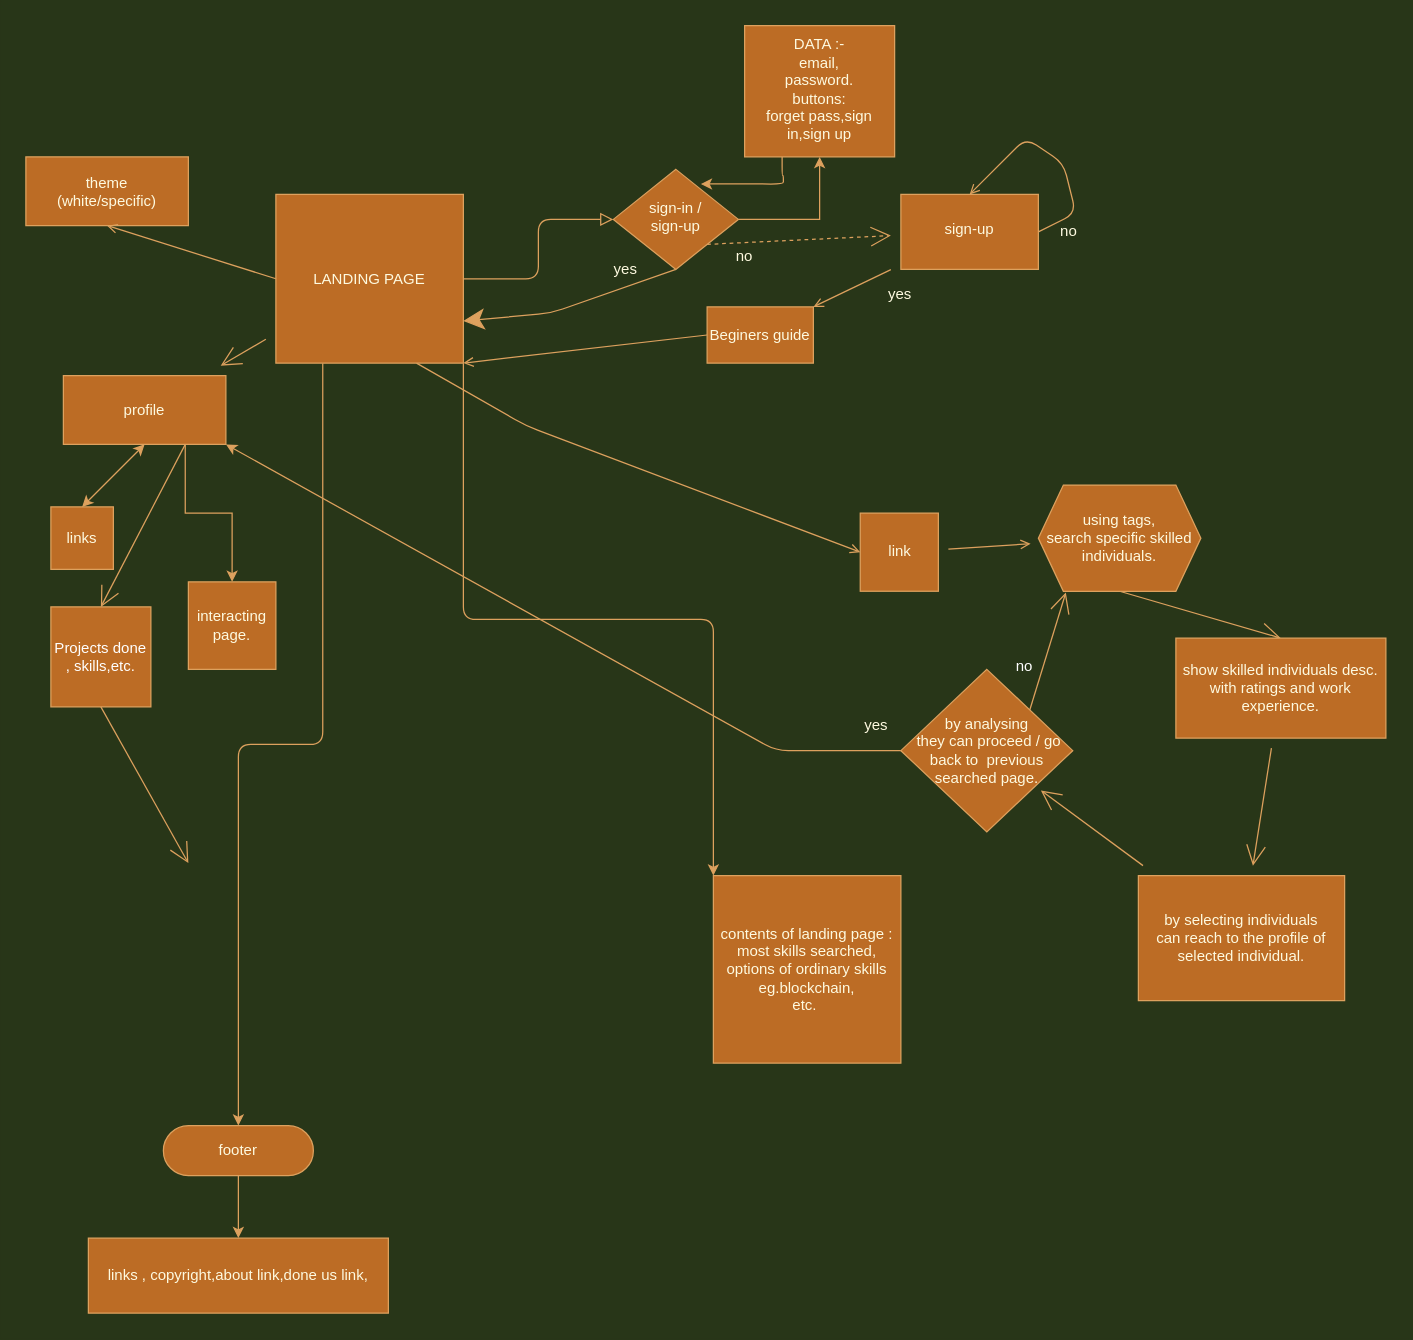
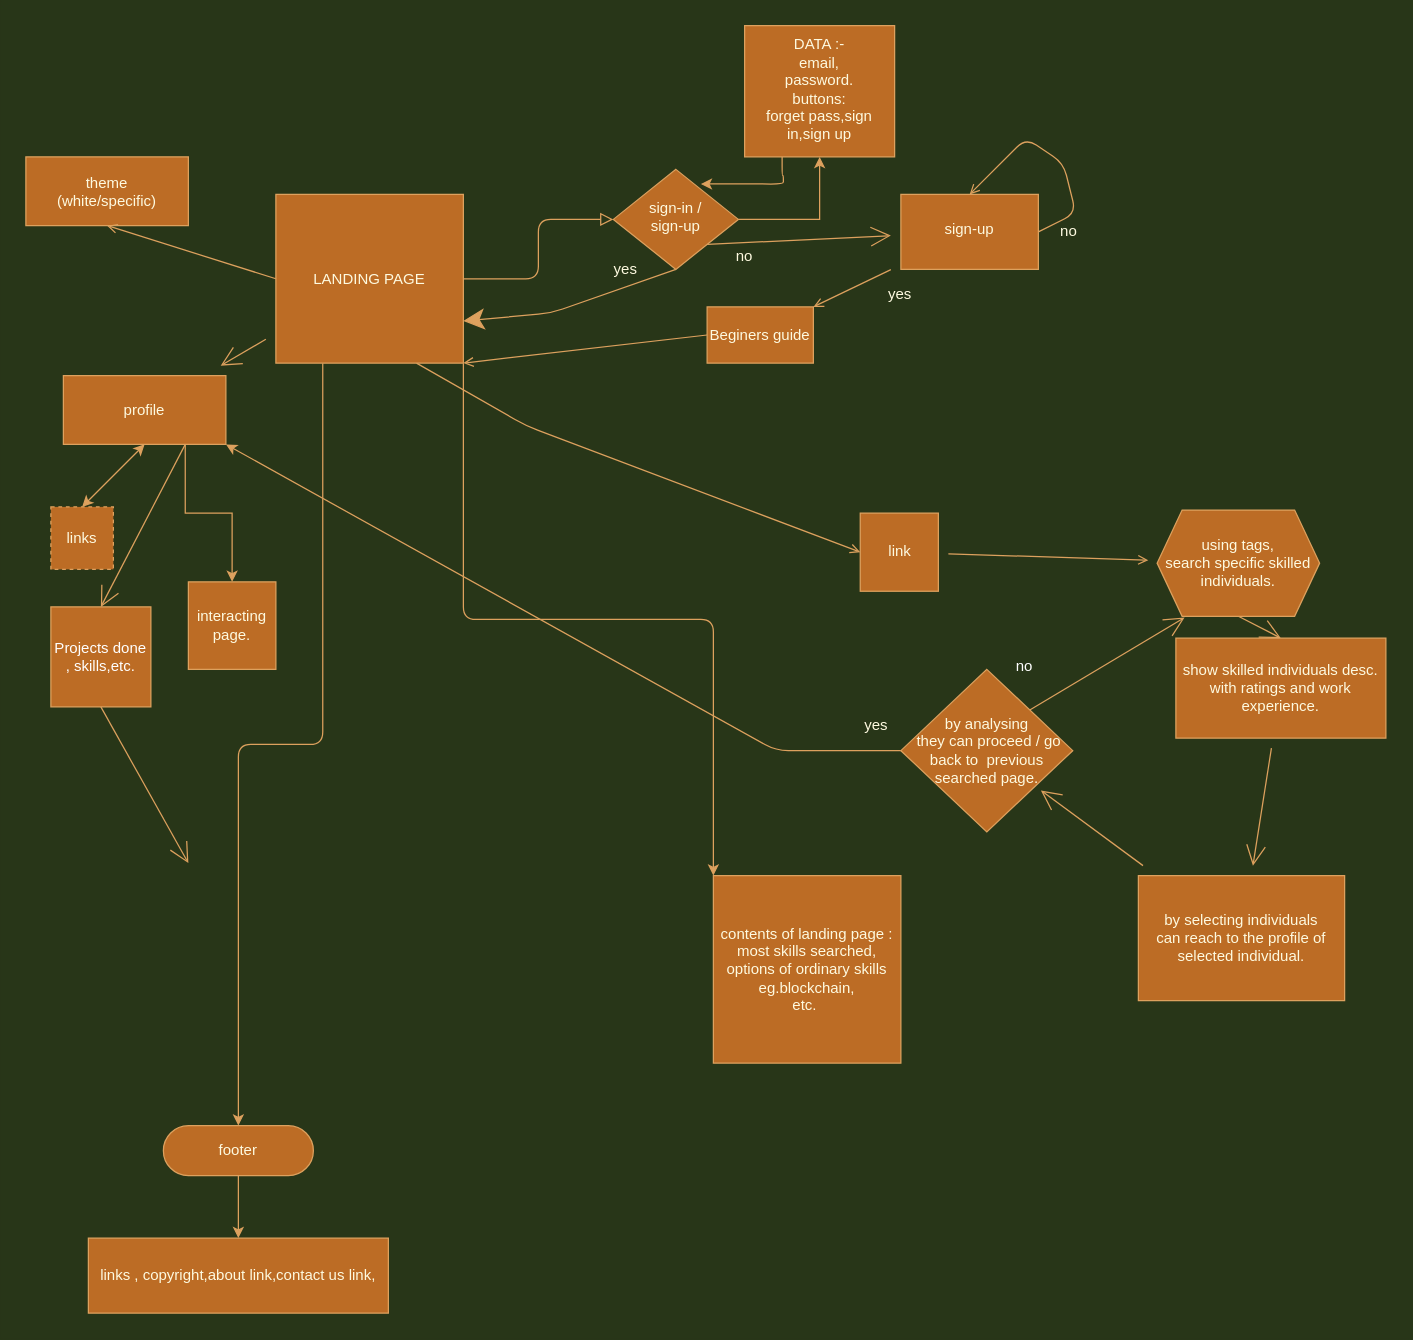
- <mxCell id="7" value="" style="edgeStyle=none;orthogonalLoop=1;jettySize=auto;html=1;fontColor=#FEFAE0;endArrow=open;startSize=14;endSize=14;sourcePerimeterSpacing=8;targetPerimeterSpacing=8;strokeColor=#DDA15E;fillColor=#BC6C25;labelBackgroundColor=#283618;exitX=1;exitY=1;exitDx=0;exitDy=0;dashed=1;" parent="1" source="9" target="13" edge="1"><mxGeometry relative="1" as="geometry" /></mxCell>
+ <mxCell id="7" value="" style="edgeStyle=none;orthogonalLoop=1;jettySize=auto;html=1;fontColor=#FEFAE0;endArrow=open;startSize=14;endSize=14;sourcePerimeterSpacing=8;targetPerimeterSpacing=8;strokeColor=#DDA15E;fillColor=#BC6C25;labelBackgroundColor=#283618;exitX=1;exitY=1;exitDx=0;exitDy=0;" parent="1" source="9" target="13" edge="1"><mxGeometry relative="1" as="geometry" /></mxCell>
- <mxCell id="27" value="links" style="whiteSpace=wrap;html=1;aspect=fixed;hachureGap=4;pointerEvents=0;fontColor=#FEFAE0;strokeColor=#DDA15E;fillColor=#BC6C25;" parent="1" vertex="1"><mxGeometry x="40" y="405" width="50" height="50" as="geometry" /></mxCell>
+ <mxCell id="27" value="links" style="whiteSpace=wrap;html=1;aspect=fixed;hachureGap=4;pointerEvents=0;fontColor=#FEFAE0;strokeColor=#DDA15E;fillColor=#BC6C25;dashed=1;" parent="1" vertex="1"><mxGeometry x="40" y="405" width="50" height="50" as="geometry" /></mxCell>
- <mxCell id="30" value="using tags,&lt;br&gt;search specific skilled&lt;br&gt;individuals." style="shape=hexagon;perimeter=hexagonPerimeter2;whiteSpace=wrap;html=1;fixedSize=1;fontColor=#FEFAE0;strokeColor=#DDA15E;fillColor=#BC6C25;hachureGap=4;" parent="1" vertex="1"><mxGeometry x="830" y="387.5" width="130" height="85" as="geometry" /></mxCell>
+ <mxCell id="30" value="using tags,&lt;br&gt;search specific skilled&lt;br&gt;individuals." style="shape=hexagon;perimeter=hexagonPerimeter2;whiteSpace=wrap;html=1;fixedSize=1;fontColor=#FEFAE0;strokeColor=#DDA15E;fillColor=#BC6C25;hachureGap=4;" parent="1" vertex="1"><mxGeometry x="925" y="407.5" width="130" height="85" as="geometry" /></mxCell>
- <mxCell id="47" value="links , copyright,about link,done us link," style="rounded=1;whiteSpace=wrap;html=1;sketch=0;fontColor=#FEFAE0;strokeColor=#DDA15E;fillColor=#BC6C25;arcSize=0;" vertex="1" parent="1"><mxGeometry x="70" y="990" width="240" height="60" as="geometry" /></mxCell>
+ <mxCell id="47" value="links , copyright,about link,contact us link," style="rounded=1;whiteSpace=wrap;html=1;sketch=0;fontColor=#FEFAE0;strokeColor=#DDA15E;fillColor=#BC6C25;arcSize=0;" vertex="1" parent="1"><mxGeometry x="70" y="990" width="240" height="60" as="geometry" /></mxCell>
